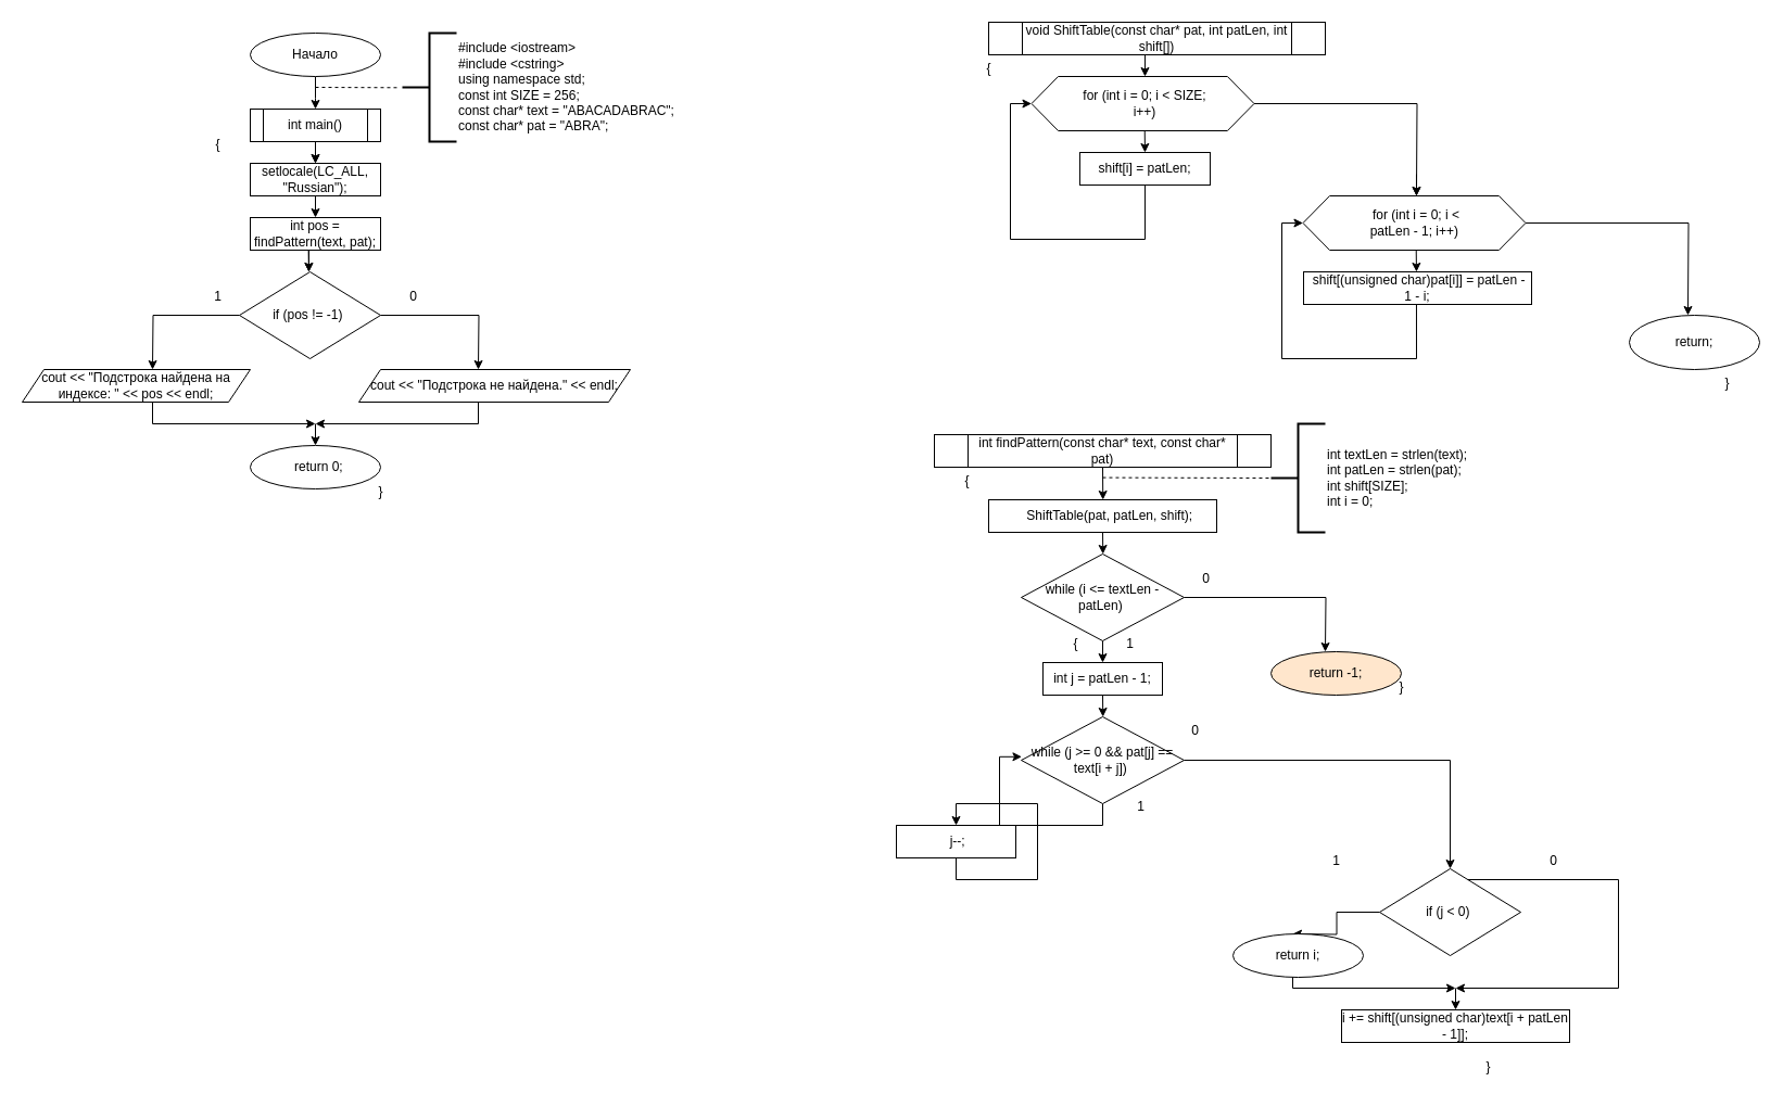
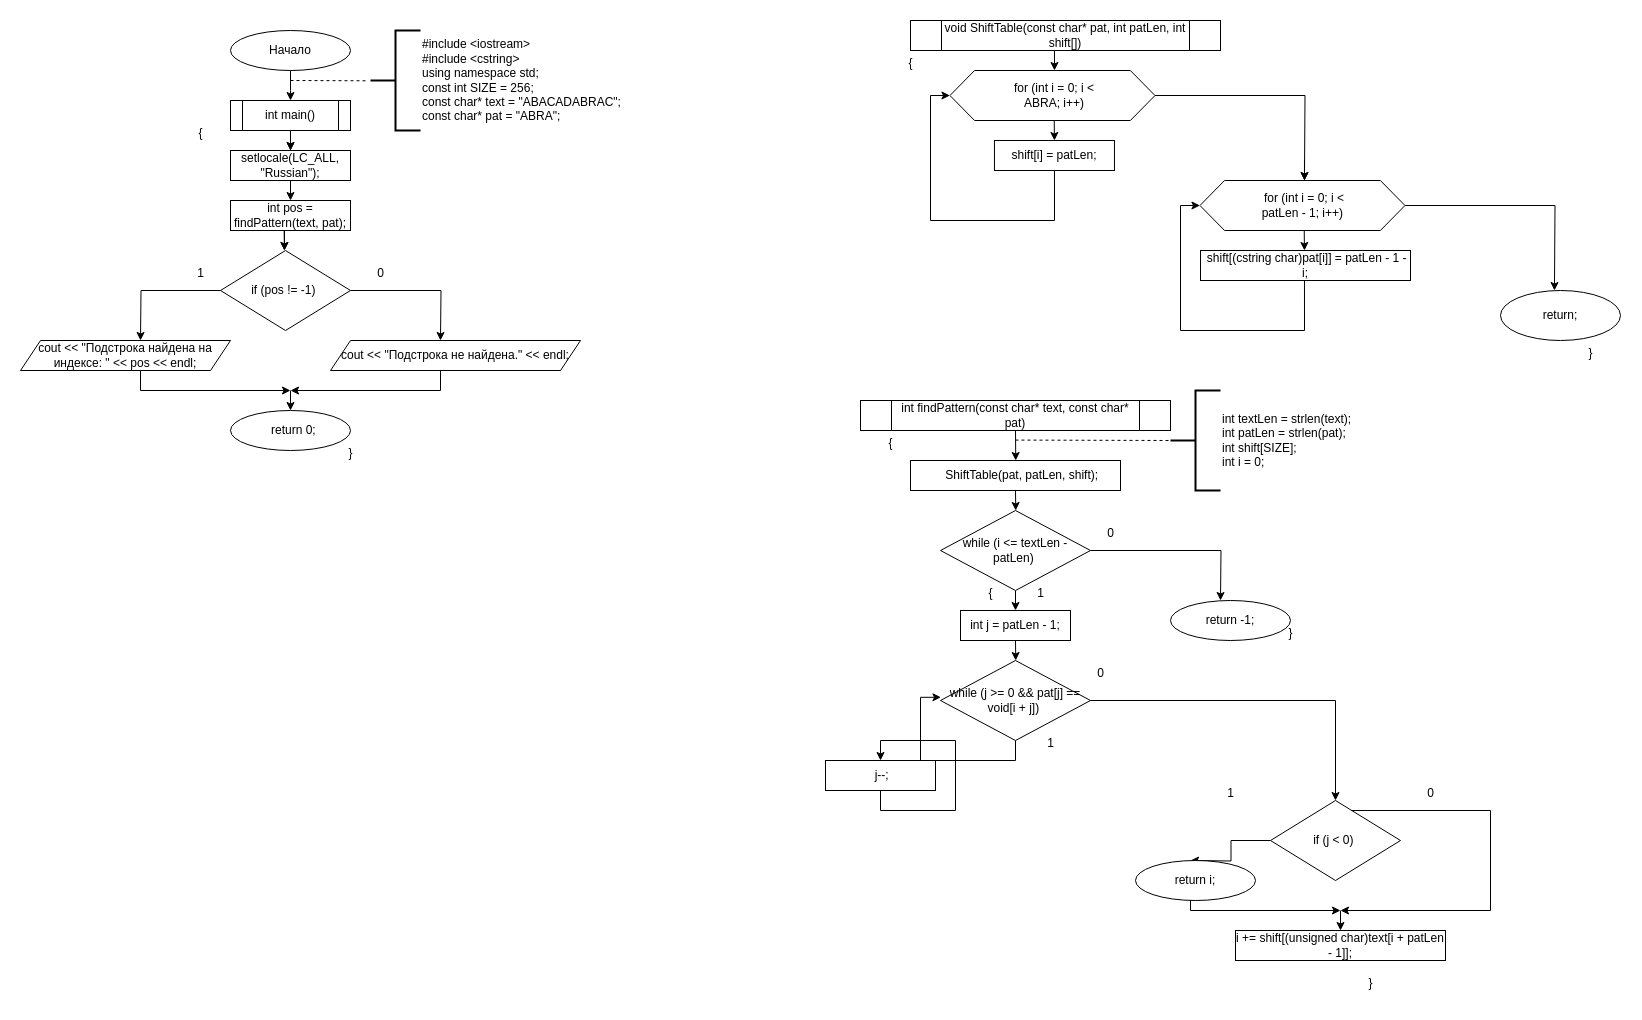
- <mxCell id="30" value="for (int i = 0; i &amp;lt; SIZE; i++)" style="text;html=1;align=center;verticalAlign=middle;whiteSpace=wrap;rounded=0;" vertex="1" parent="1"><mxGeometry x="993.971" y="80" width="120" height="30" as="geometry" /></mxCell>
+ <mxCell id="30" value="for (int i = 0; i &amp;lt; ABRA; i++)" style="text;html=1;align=center;verticalAlign=middle;whiteSpace=wrap;rounded=0;" vertex="1" parent="1"><mxGeometry x="993.971" y="80" width="120" height="30" as="geometry" /></mxCell>
- <mxCell id="39" value="&amp;nbsp;shift[(unsigned char)pat[i]] = patLen - 1 - i;" style="rounded=0;whiteSpace=wrap;html=1;" vertex="1" parent="1"><mxGeometry x="1200" y="250" width="210" height="30" as="geometry" /></mxCell>
+ <mxCell id="39" value="&amp;nbsp;shift[(cstring char)pat[i]] = patLen - 1 - i;" style="rounded=0;whiteSpace=wrap;html=1;" vertex="1" parent="1"><mxGeometry x="1200" y="250" width="210" height="30" as="geometry" /></mxCell>
- <mxCell id="70" value="return -1;" style="ellipse;whiteSpace=wrap;html=1;fillColor=#ffe6cc;" vertex="1" parent="1"><mxGeometry x="1170" y="600" width="120" height="40" as="geometry" /></mxCell>
+ <mxCell id="70" value="return -1;" style="ellipse;whiteSpace=wrap;html=1;" vertex="1" parent="1"><mxGeometry x="1170" y="600" width="120" height="40" as="geometry" /></mxCell>
- <mxCell id="56" value="while (j &amp;gt;= 0 &amp;amp;&amp;amp; pat[j] == text[i + j])&amp;nbsp;" style="rhombus;whiteSpace=wrap;html=1;" vertex="1" parent="1"><mxGeometry x="940" y="660" width="150" height="80" as="geometry" /></mxCell>
+ <mxCell id="56" value="while (j &amp;gt;= 0 &amp;amp;&amp;amp; pat[j] == void[i + j])&amp;nbsp;" style="rhombus;whiteSpace=wrap;html=1;" vertex="1" parent="1"><mxGeometry x="940" y="660" width="150" height="80" as="geometry" /></mxCell>
